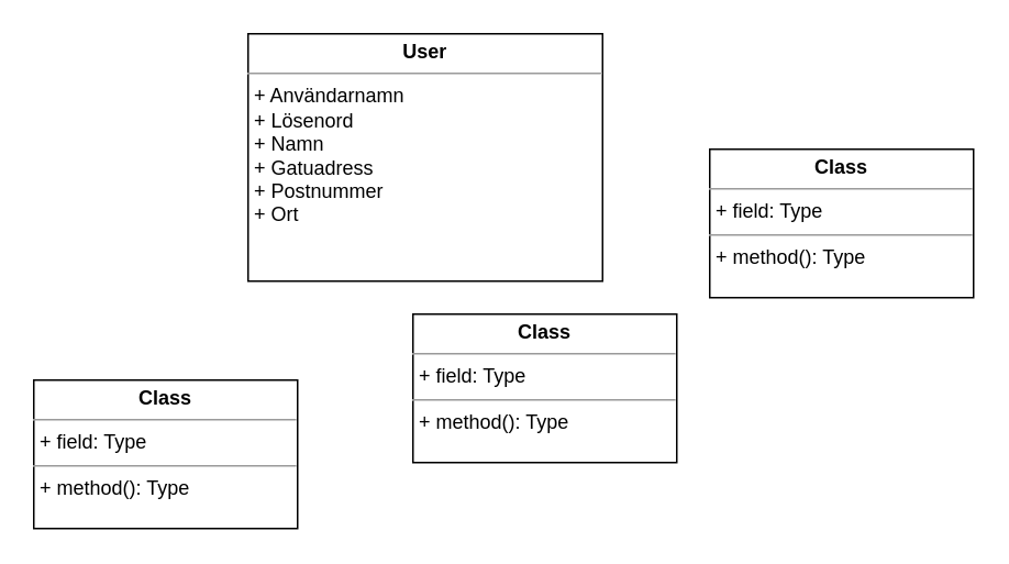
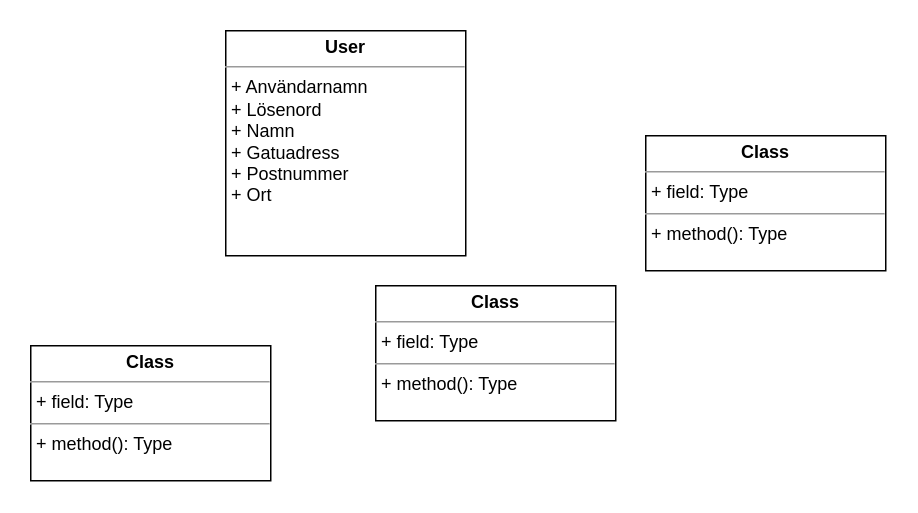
- <mxCell id="5" value="&lt;p style=&quot;margin:0px;margin-top:4px;text-align:center;&quot;&gt;&lt;b&gt;User&lt;/b&gt;&lt;/p&gt;&lt;hr size=&quot;1&quot;&gt;&lt;p style=&quot;margin:0px;margin-left:4px;&quot;&gt;+ Användarnamn&lt;/p&gt;&lt;p style=&quot;margin:0px;margin-left:4px;&quot;&gt;+ Lösenord&lt;/p&gt;&lt;p style=&quot;margin:0px;margin-left:4px;&quot;&gt;+ Namn&lt;/p&gt;&lt;p style=&quot;margin:0px;margin-left:4px;&quot;&gt;+ Gatuadress&lt;/p&gt;&lt;p style=&quot;margin:0px;margin-left:4px;&quot;&gt;+ Postnummer&lt;/p&gt;&lt;p style=&quot;margin:0px;margin-left:4px;&quot;&gt;+ Ort&lt;/p&gt;" style="verticalAlign=top;align=left;overflow=fill;fontSize=12;fontFamily=Helvetica;html=1;" vertex="1" parent="1"><mxGeometry x="150" y="20" width="215" height="150" as="geometry" /></mxCell>
+ <mxCell id="5" value="&lt;p style=&quot;margin:0px;margin-top:4px;text-align:center;&quot;&gt;&lt;b&gt;User&lt;/b&gt;&lt;/p&gt;&lt;hr size=&quot;1&quot;&gt;&lt;p style=&quot;margin:0px;margin-left:4px;&quot;&gt;+ Användarnamn&lt;/p&gt;&lt;p style=&quot;margin:0px;margin-left:4px;&quot;&gt;+ Lösenord&lt;/p&gt;&lt;p style=&quot;margin:0px;margin-left:4px;&quot;&gt;+ Namn&lt;/p&gt;&lt;p style=&quot;margin:0px;margin-left:4px;&quot;&gt;+ Gatuadress&lt;/p&gt;&lt;p style=&quot;margin:0px;margin-left:4px;&quot;&gt;+ Postnummer&lt;/p&gt;&lt;p style=&quot;margin:0px;margin-left:4px;&quot;&gt;+ Ort&lt;/p&gt;" style="verticalAlign=top;align=left;overflow=fill;fontSize=12;fontFamily=Helvetica;html=1;" vertex="1" parent="1"><mxGeometry x="150" y="20" width="160" height="150" as="geometry" /></mxCell>
